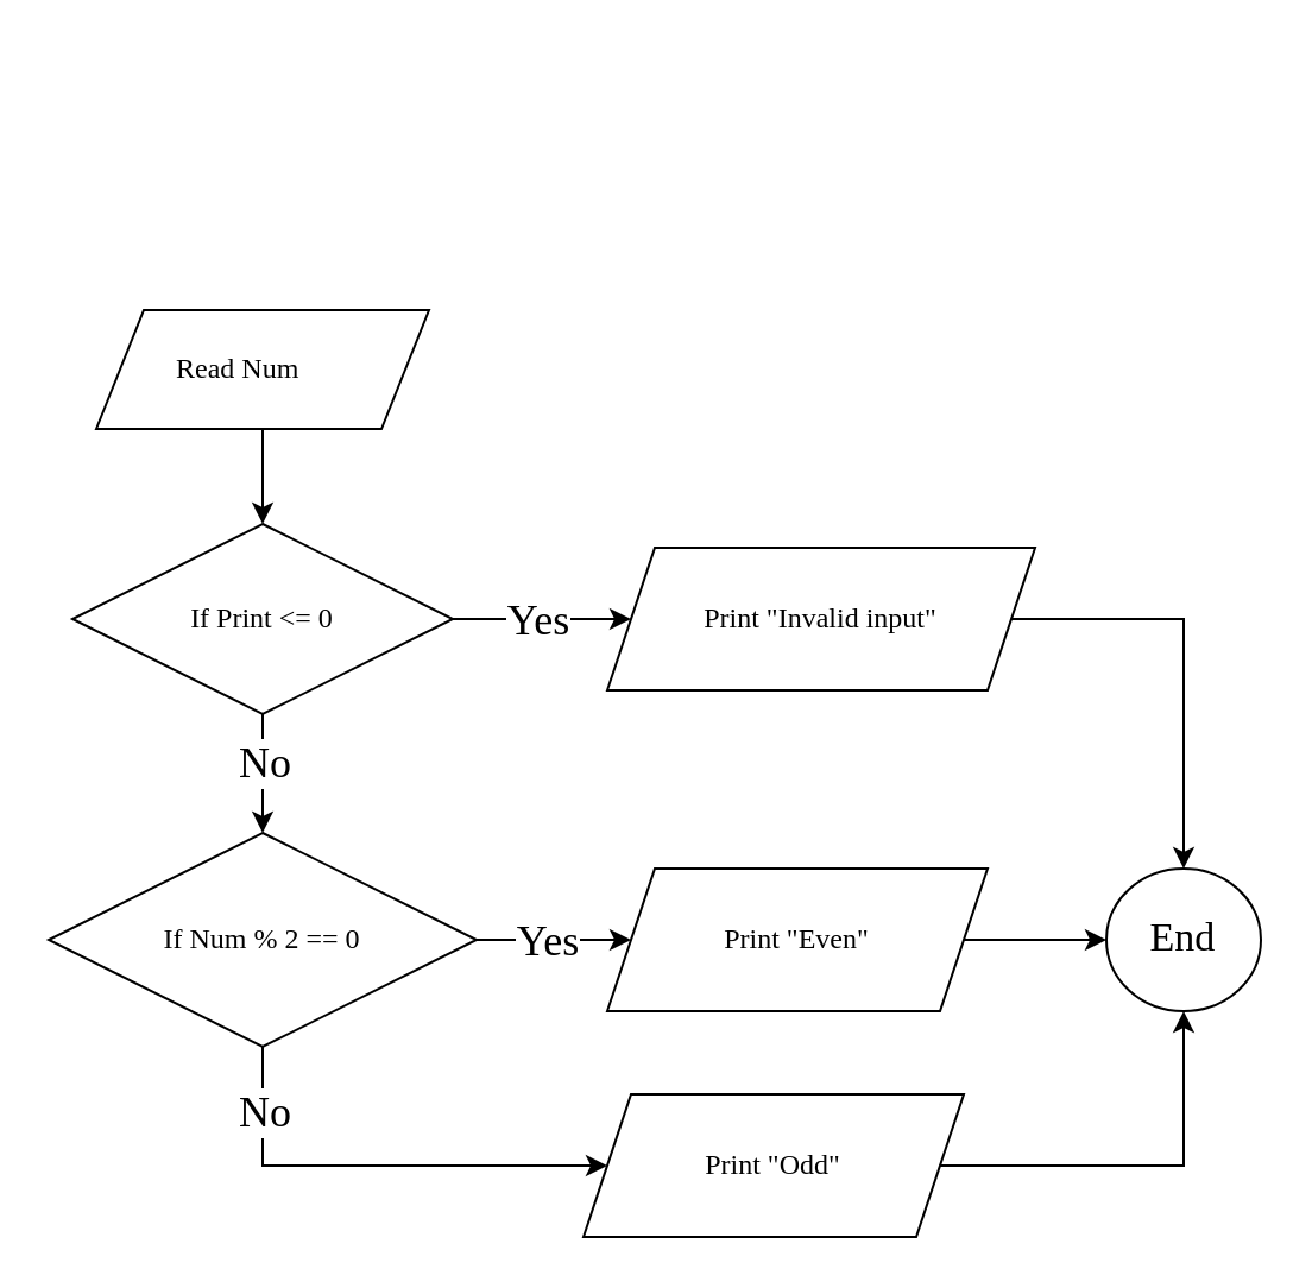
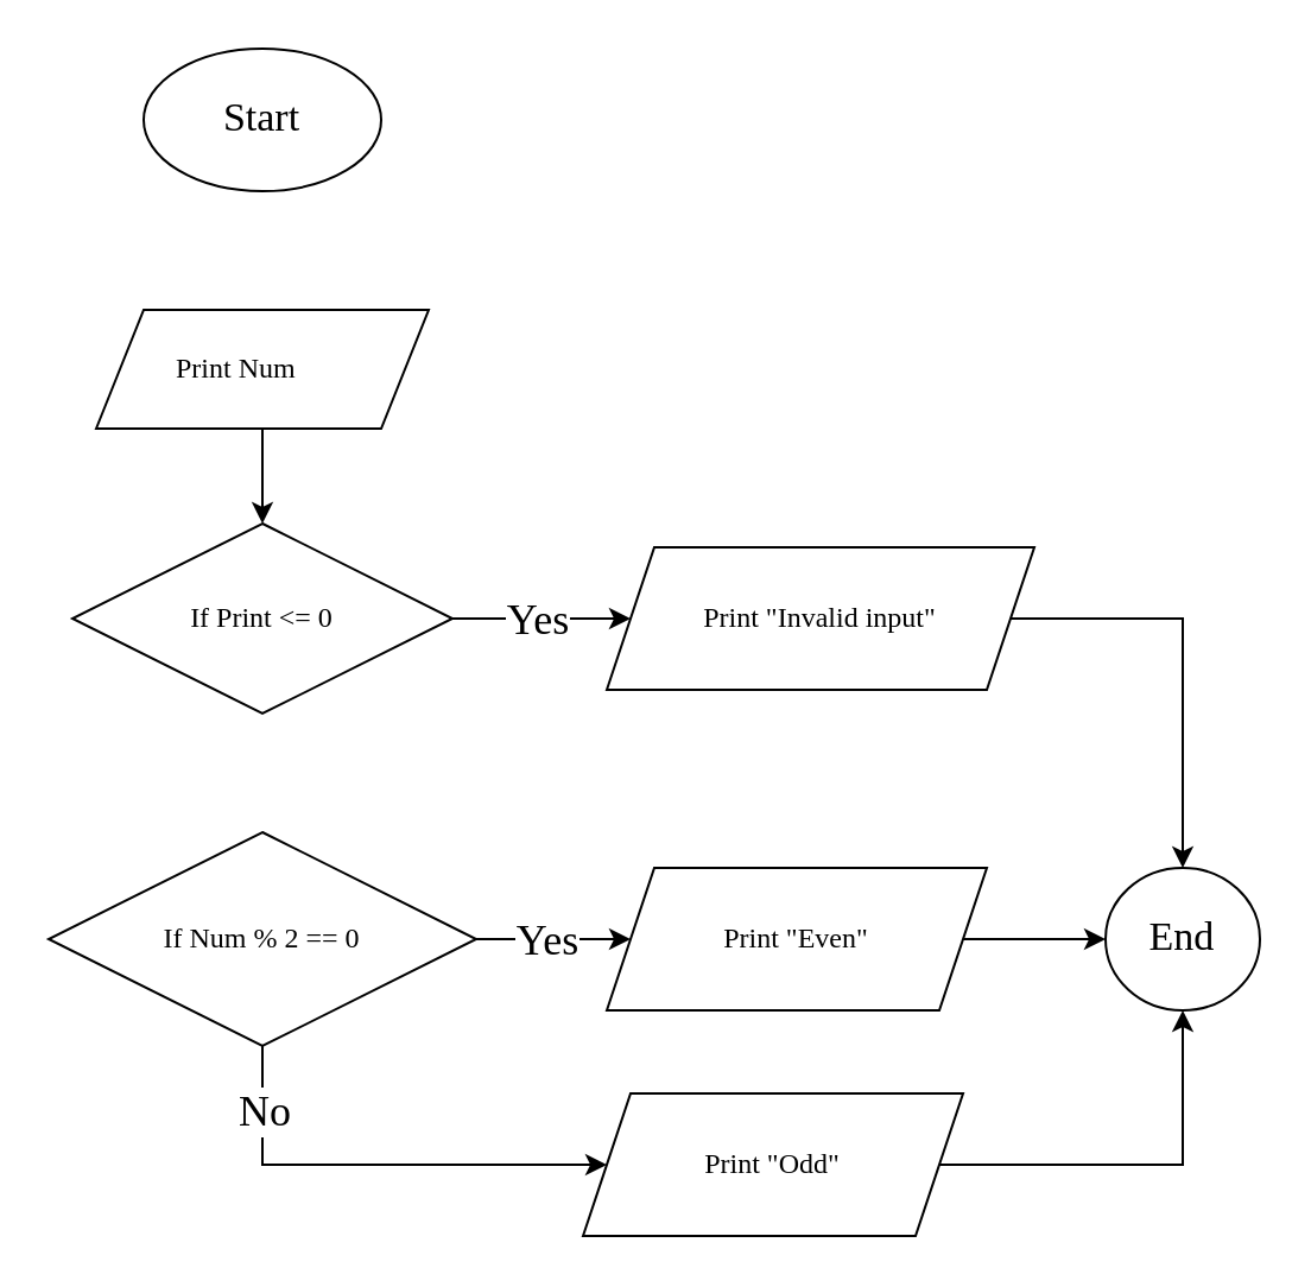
+ <mxCell id="2" value="Start" style="ellipse;whiteSpace=wrap;html=1;fontFamily=Verdana;fontSize=17;" vertex="1" parent="1"><mxGeometry x="60" y="20" width="100" height="60" as="geometry" /></mxCell>
- <mxCell id="4" value="Read Num&lt;span style=&quot;white-space: pre;&quot;&gt;&#09;&lt;/span&gt;" style="shape=parallelogram;perimeter=parallelogramPerimeter;whiteSpace=wrap;html=1;fixedSize=1;fontFamily=Verdana;" vertex="1" parent="1"><mxGeometry x="40" y="130" width="140" height="50" as="geometry" /></mxCell>
+ <mxCell id="4" value="Print Num&lt;span style=&quot;white-space: pre;&quot;&gt;&#09;&lt;/span&gt;" style="shape=parallelogram;perimeter=parallelogramPerimeter;whiteSpace=wrap;html=1;fixedSize=1;fontFamily=Verdana;" vertex="1" parent="1"><mxGeometry x="40" y="130" width="140" height="50" as="geometry" /></mxCell>
- <mxCell id="11" value="" style="edgeStyle=orthogonalEdgeStyle;rounded=0;orthogonalLoop=1;jettySize=auto;html=1;" edge="1" parent="1" source="15" target="10"><mxGeometry relative="1" as="geometry" /></mxCell>
- <mxCell id="12" value="&lt;font style=&quot;font-size: 18px;&quot; face=&quot;Verdana&quot;&gt;No&lt;/font&gt;" style="edgeLabel;html=1;align=center;verticalAlign=middle;resizable=0;points=[];" vertex="1" connectable="0" parent="11"><mxGeometry x="-0.187" relative="1" as="geometry"><mxPoint as="offset" /></mxGeometry></mxCell>
